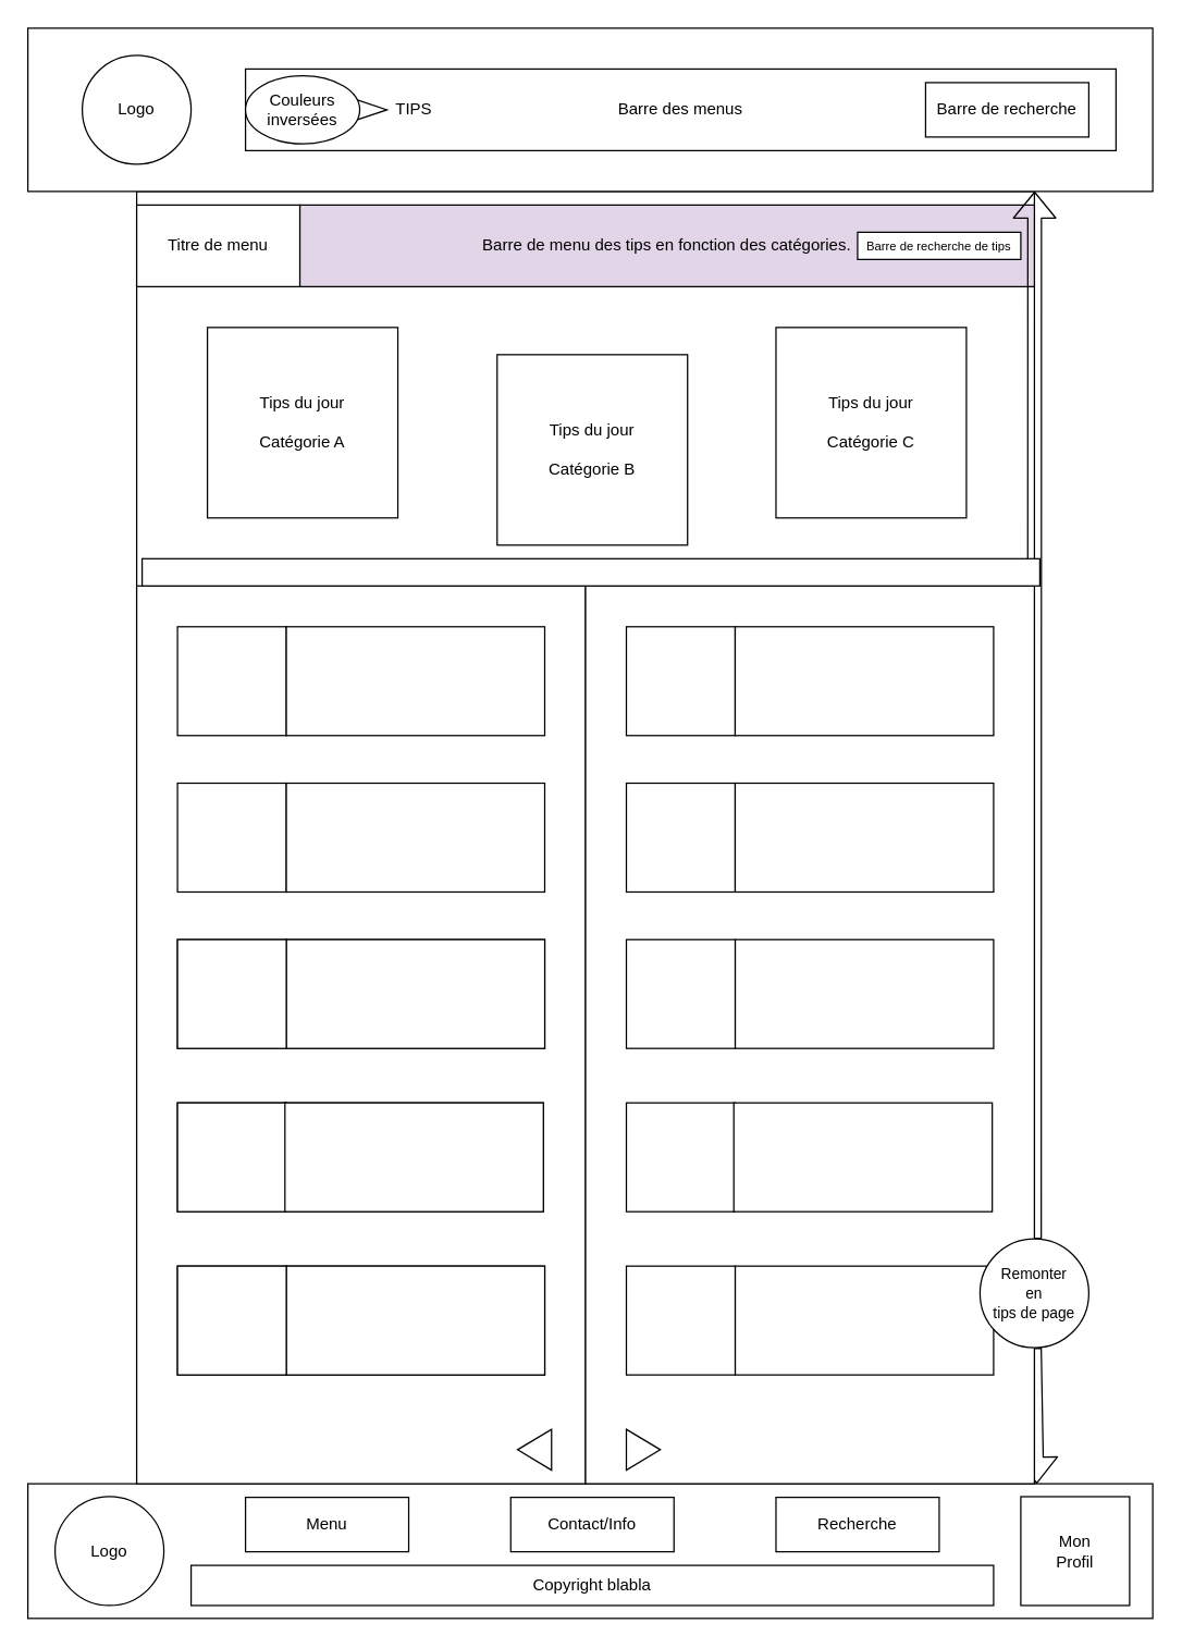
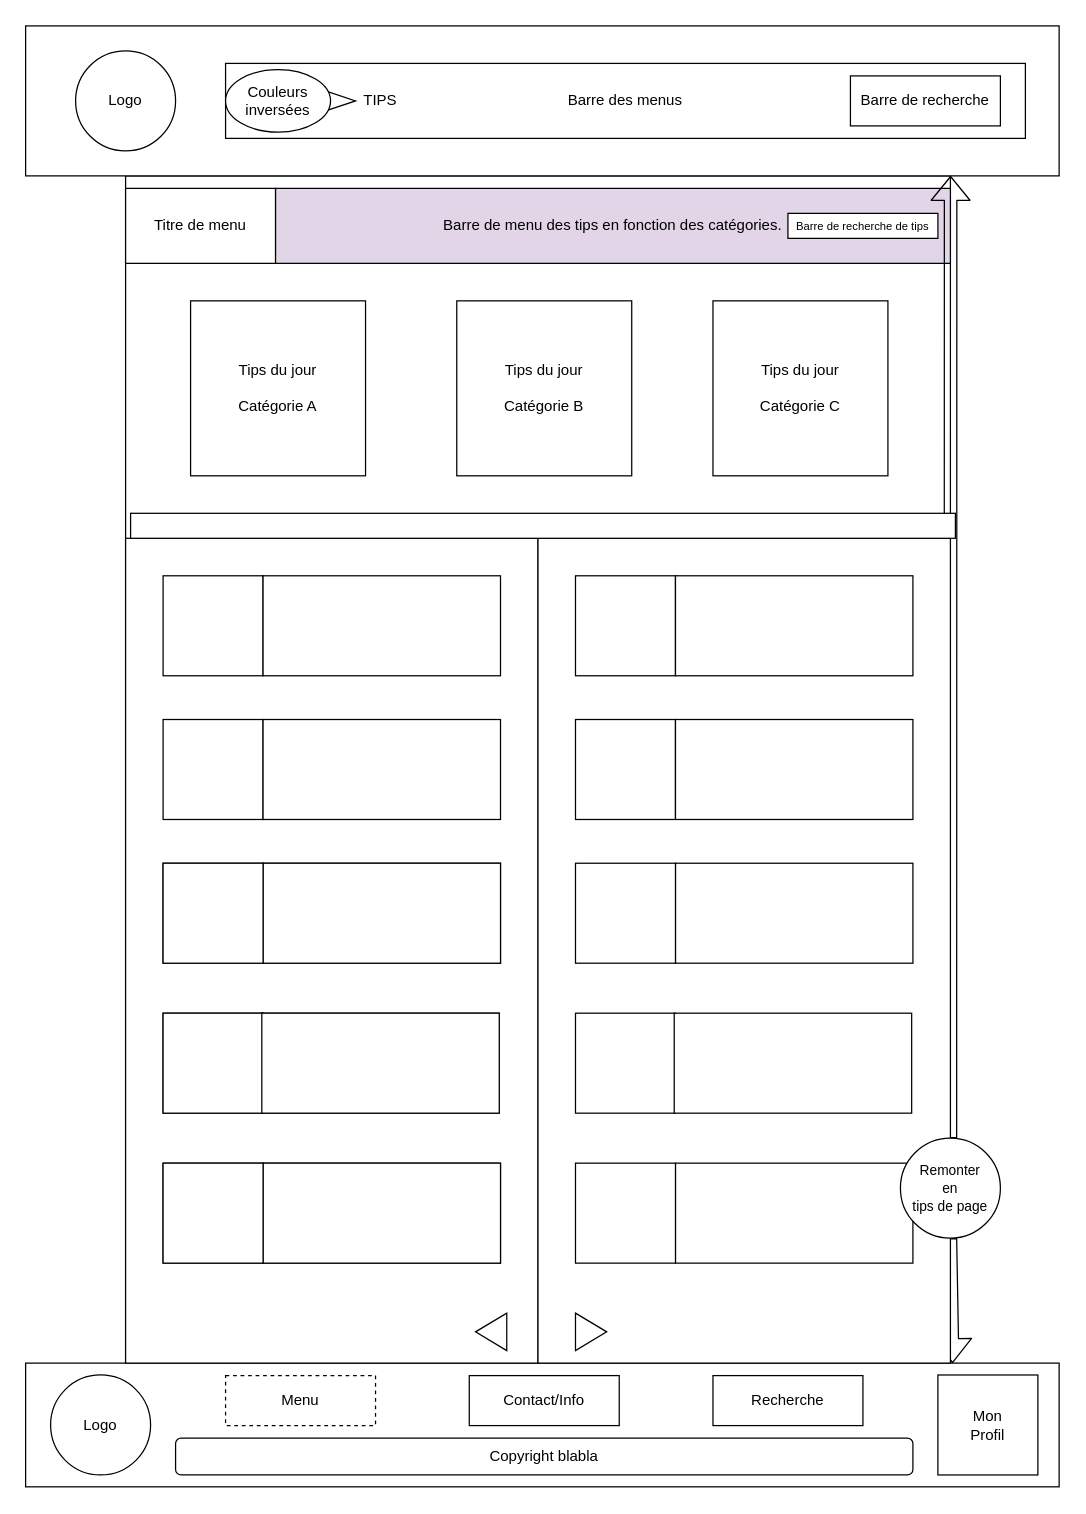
- <mxCell id="21" value="Tips du jour&lt;br&gt;&lt;br&gt;Catégorie B" style="whiteSpace=wrap;html=1;aspect=fixed;" parent="1" vertex="1"><mxGeometry x="365" y="260" width="140" height="140" as="geometry" /></mxCell>
+ <mxCell id="21" value="Tips du jour&lt;br&gt;&lt;br&gt;Catégorie B" style="whiteSpace=wrap;html=1;aspect=fixed;" parent="1" vertex="1"><mxGeometry x="365" y="240" width="140" height="140" as="geometry" /></mxCell>
- <mxCell id="11" value="Menu" style="rounded=0;whiteSpace=wrap;html=1;" parent="1" vertex="1"><mxGeometry x="180" y="1100" width="120" height="40" as="geometry" /></mxCell>
+ <mxCell id="11" value="Menu" style="rounded=0;whiteSpace=wrap;html=1;dashed=1;" parent="1" vertex="1"><mxGeometry x="180" y="1100" width="120" height="40" as="geometry" /></mxCell>
- <mxCell id="9" value="Copyright blabla" style="rounded=0;whiteSpace=wrap;html=1;" parent="1" vertex="1"><mxGeometry x="140" y="1150" width="590" height="29.5" as="geometry" /></mxCell>
+ <mxCell id="9" value="Copyright blabla" style="whiteSpace=wrap;html=1;rounded=1;" parent="1" vertex="1"><mxGeometry x="140" y="1150" width="590" height="29.5" as="geometry" /></mxCell>
